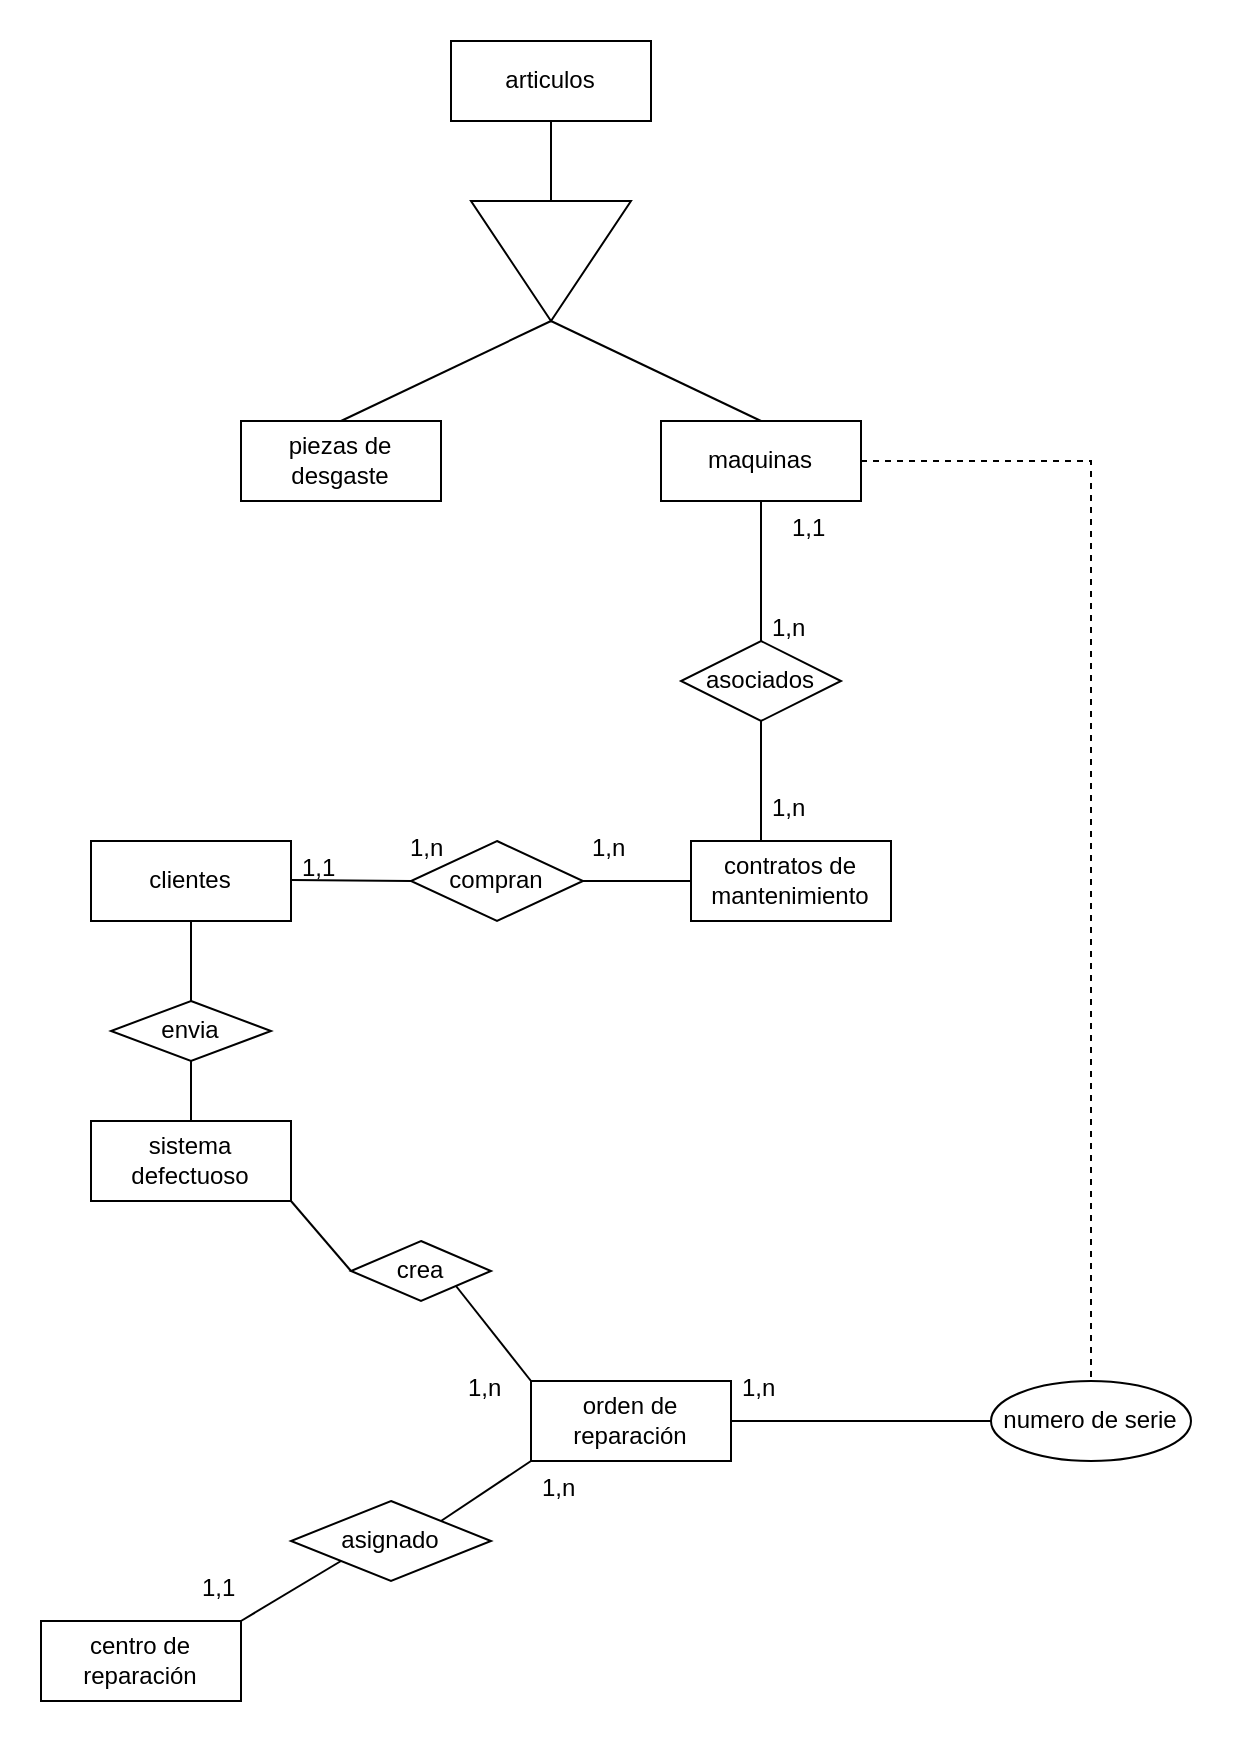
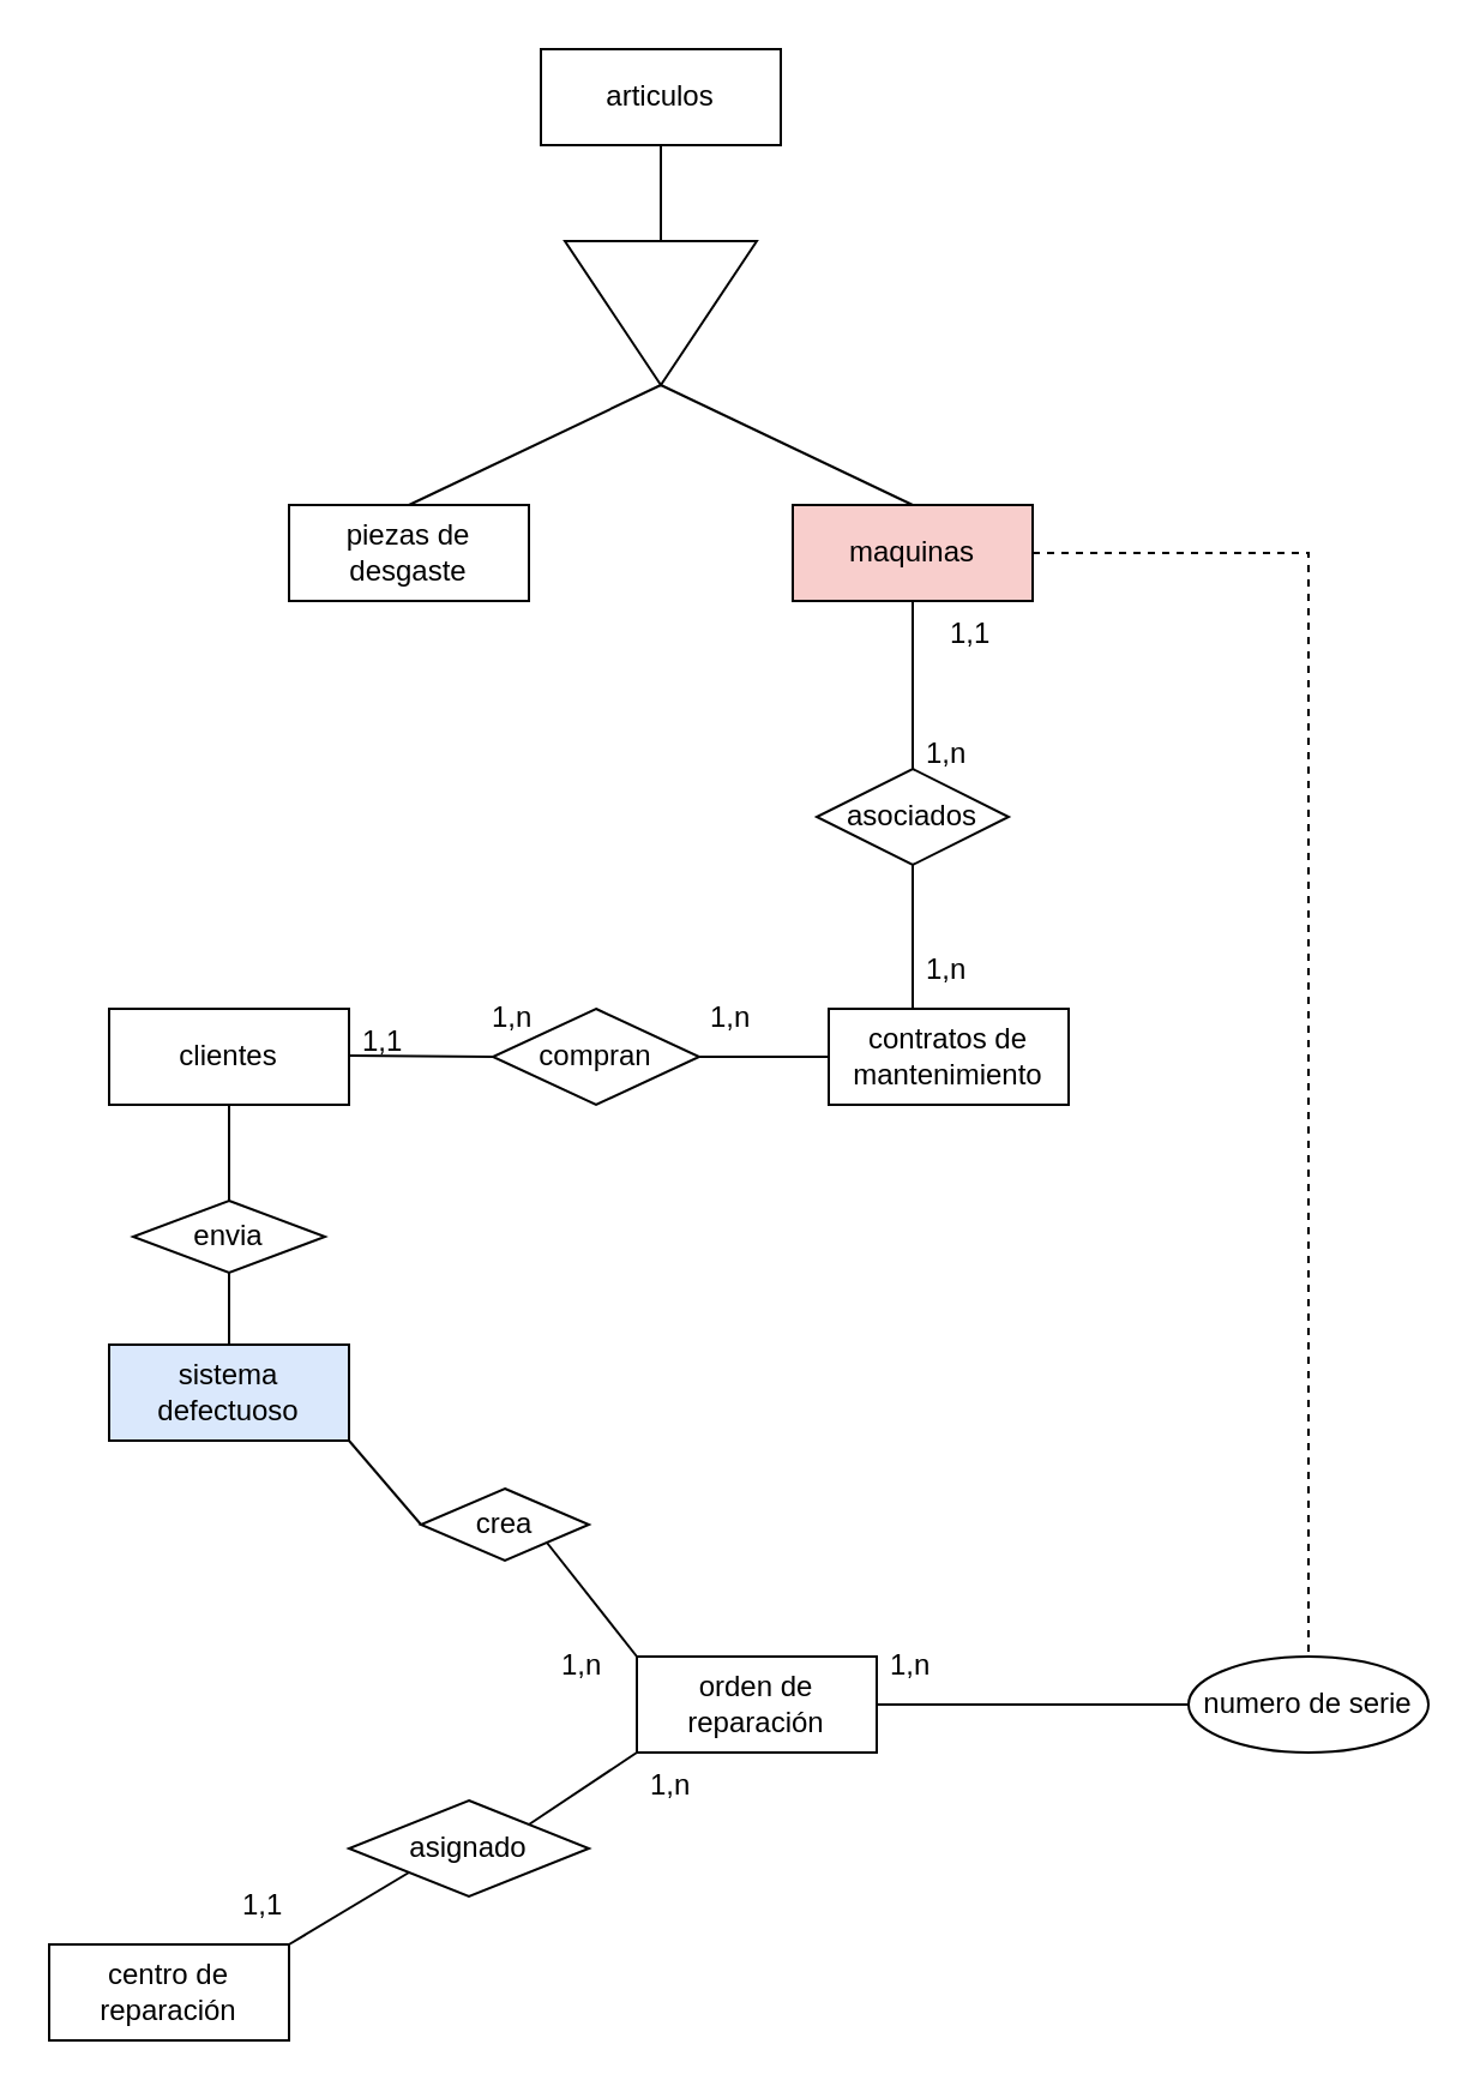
- <mxCell id="5" value="maquinas" style="whiteSpace=wrap;html=1;align=center;" parent="1" vertex="1"><mxGeometry x="330" y="210" width="100" height="40" as="geometry" /></mxCell>
+ <mxCell id="5" value="maquinas" style="whiteSpace=wrap;html=1;align=center;fillColor=#f8cecc;" parent="1" vertex="1"><mxGeometry x="330" y="210" width="100" height="40" as="geometry" /></mxCell>
- <mxCell id="17" value="sistema defectuoso" style="whiteSpace=wrap;html=1;align=center;" parent="1" vertex="1"><mxGeometry x="45" y="560" width="100" height="40" as="geometry" /></mxCell>
+ <mxCell id="17" value="sistema defectuoso" style="whiteSpace=wrap;html=1;align=center;fillColor=#dae8fc;" parent="1" vertex="1"><mxGeometry x="45" y="560" width="100" height="40" as="geometry" /></mxCell>
